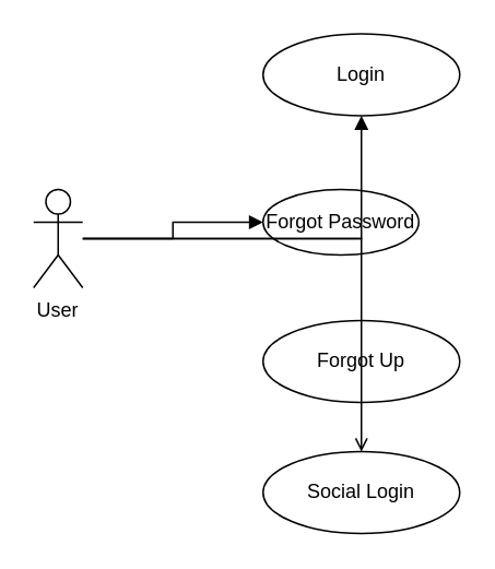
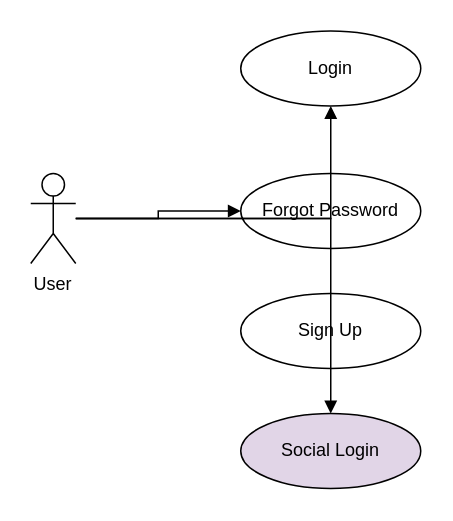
- <mxCell id="4" value="Forgot Password" style="ellipse;whiteSpace=wrap;html=1;aspect=fixed;" vertex="1" parent="1"><mxGeometry x="160" y="115" width="95" height="40" as="geometry" /></mxCell>
+ <mxCell id="4" value="Forgot Password" style="ellipse;whiteSpace=wrap;html=1;aspect=fixed;" vertex="1" parent="1"><mxGeometry x="160" y="115" width="120" height="50" as="geometry" /></mxCell>
- <mxCell id="5" value="Forgot Up" style="ellipse;whiteSpace=wrap;html=1;aspect=fixed;" vertex="1" parent="1"><mxGeometry x="160" y="195" width="120" height="50" as="geometry" /></mxCell>
+ <mxCell id="5" value="Sign Up" style="ellipse;whiteSpace=wrap;html=1;aspect=fixed;" vertex="1" parent="1"><mxGeometry x="160" y="195" width="120" height="50" as="geometry" /></mxCell>
- <mxCell id="9" style="edgeStyle=orthogonalEdgeStyle;rounded=0;orthogonalLoop=1;jettySize=auto;html=1;endArrow=open;endFill=1;" edge="1" parent="1" source="2" target="6"><mxGeometry relative="1" as="geometry" /></mxCell>
+ <mxCell id="9" style="edgeStyle=orthogonalEdgeStyle;rounded=0;orthogonalLoop=1;jettySize=auto;html=1;endArrow=block;endFill=1;" edge="1" parent="1" source="2" target="6"><mxGeometry relative="1" as="geometry" /></mxCell>
- <mxCell id="6" value="Social Login" style="ellipse;whiteSpace=wrap;html=1;aspect=fixed;" vertex="1" parent="1"><mxGeometry x="160" y="275" width="120" height="50" as="geometry" /></mxCell>
+ <mxCell id="6" value="Social Login" style="ellipse;whiteSpace=wrap;html=1;aspect=fixed;fillColor=#e1d5e7;" vertex="1" parent="1"><mxGeometry x="160" y="275" width="120" height="50" as="geometry" /></mxCell>
